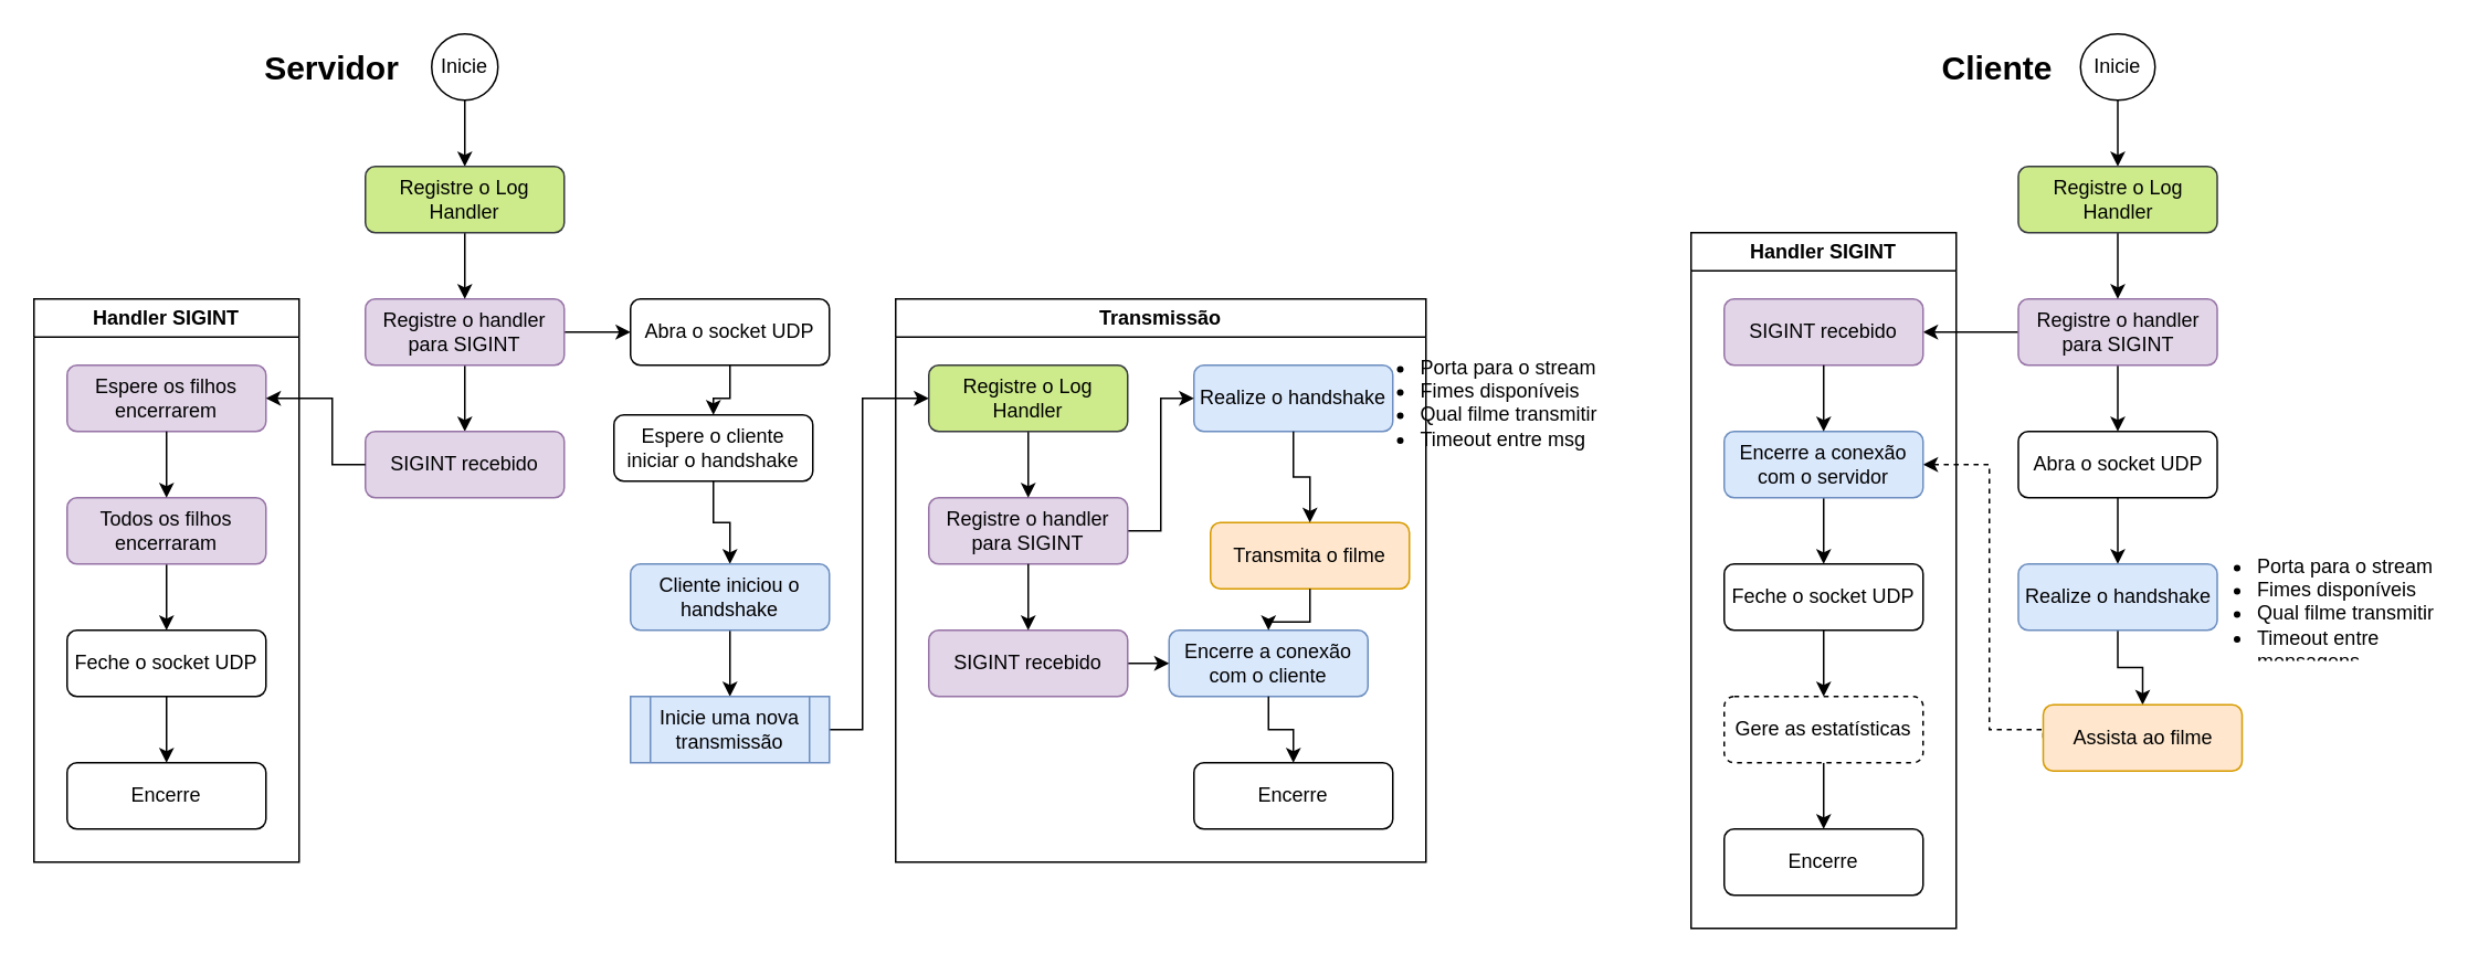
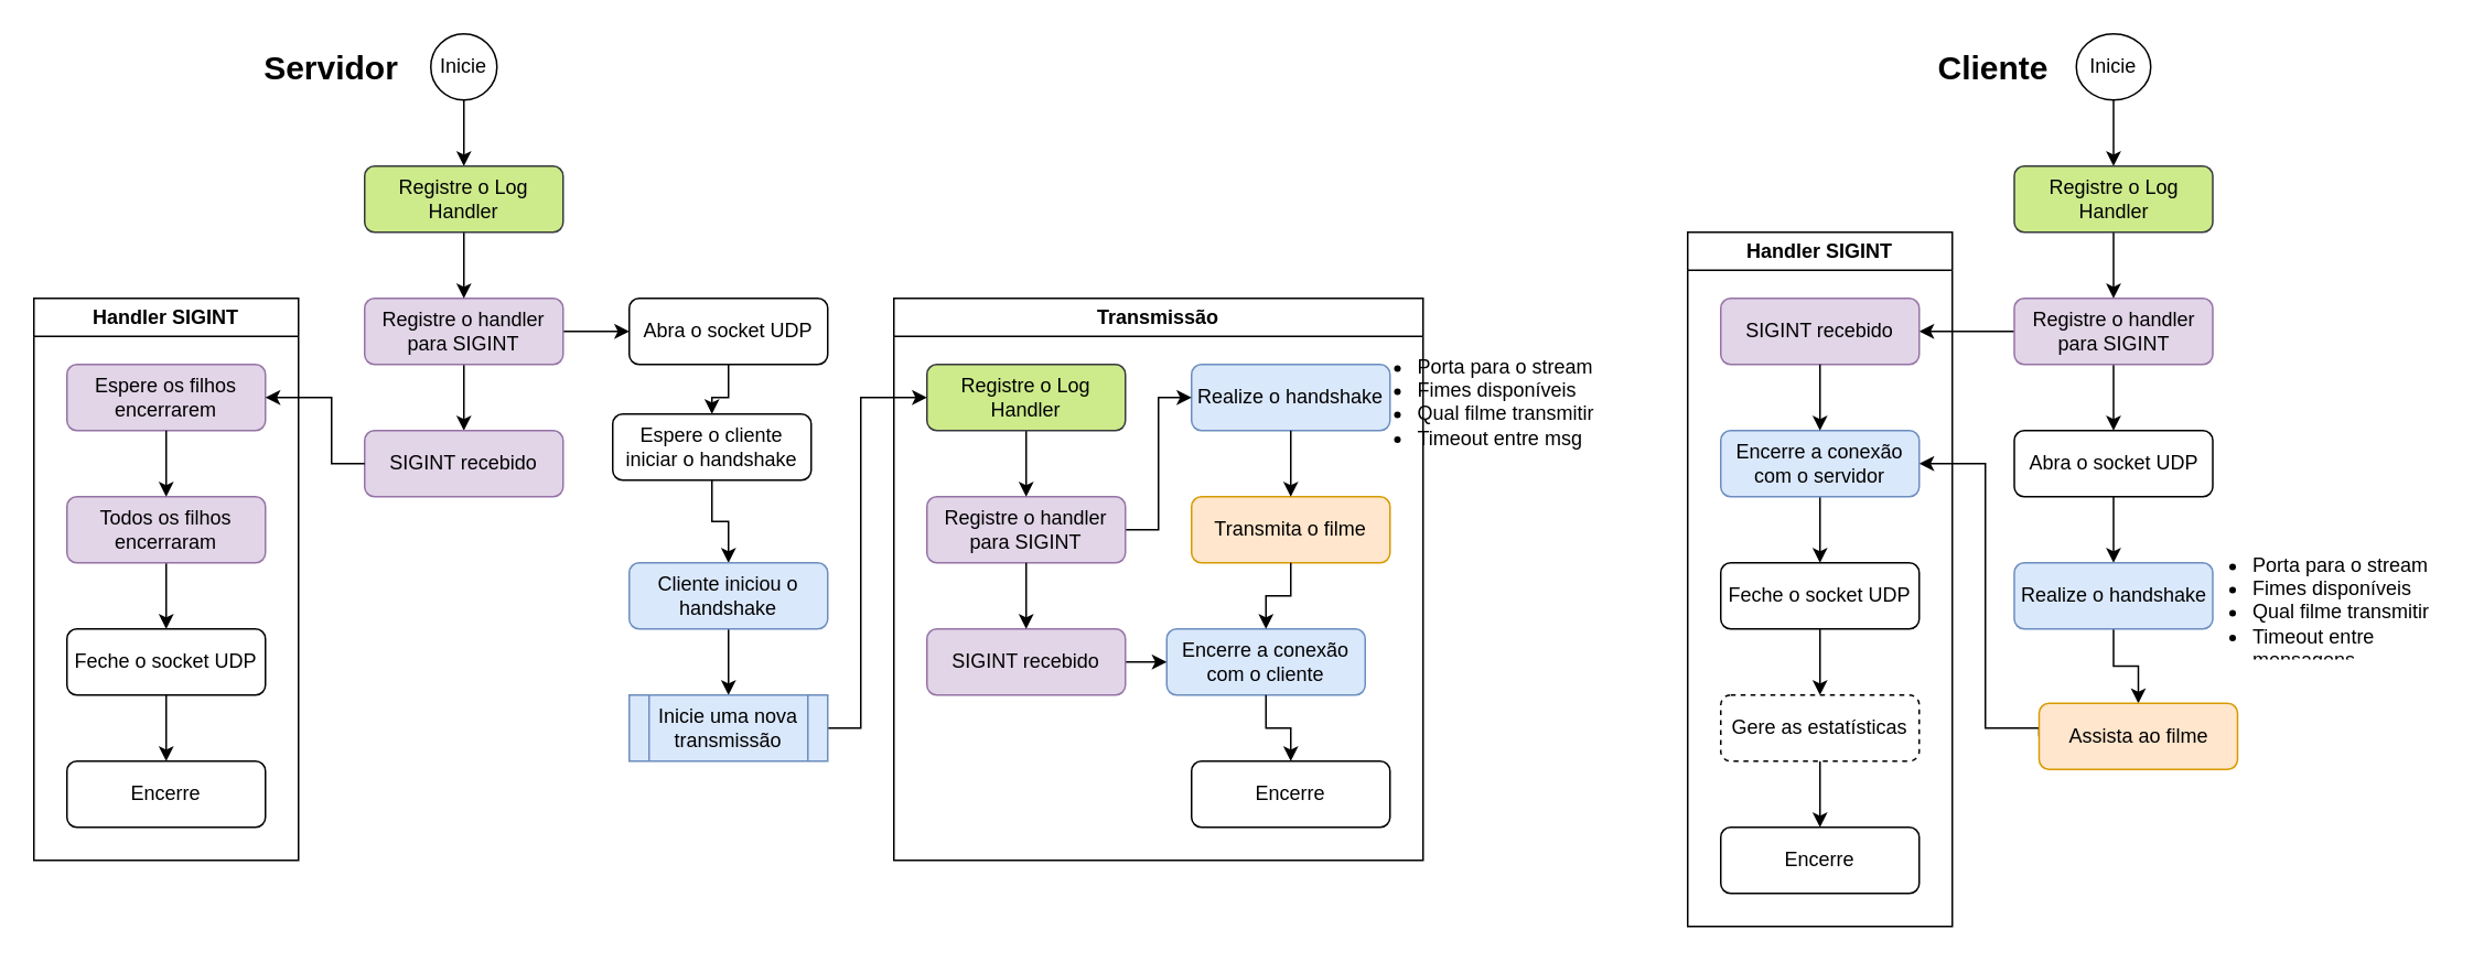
- <mxCell id="5" value="Transmita o filme" style="rounded=1;whiteSpace=wrap;html=1;fillColor=#ffe6cc;strokeColor=#d79b00;" vertex="1" parent="2"><mxGeometry x="190" y="135" width="120" height="40" as="geometry" /></mxCell>
+ <mxCell id="5" value="Transmita o filme" style="rounded=1;whiteSpace=wrap;html=1;fillColor=#ffe6cc;strokeColor=#d79b00;" vertex="1" parent="2"><mxGeometry x="180" y="120" width="120" height="40" as="geometry" /></mxCell>
- <mxCell id="31" style="edgeStyle=orthogonalEdgeStyle;rounded=0;orthogonalLoop=1;jettySize=auto;html=1;exitX=0;exitY=0.5;exitDx=0;exitDy=0;entryX=1;entryY=0.5;entryDx=0;entryDy=0;dashed=1;" edge="1" parent="1" source="32" target="66"><mxGeometry relative="1" as="geometry"><Array as="points"><mxPoint x="1200" y="440" /><mxPoint x="1200" y="280" /></Array></mxGeometry></mxCell>
+ <mxCell id="31" style="edgeStyle=orthogonalEdgeStyle;rounded=0;orthogonalLoop=1;jettySize=auto;html=1;exitX=0;exitY=0.5;exitDx=0;exitDy=0;entryX=1;entryY=0.5;entryDx=0;entryDy=0;" edge="1" parent="1" source="32" target="66"><mxGeometry relative="1" as="geometry"><Array as="points"><mxPoint x="1200" y="440" /><mxPoint x="1200" y="280" /></Array></mxGeometry></mxCell>
